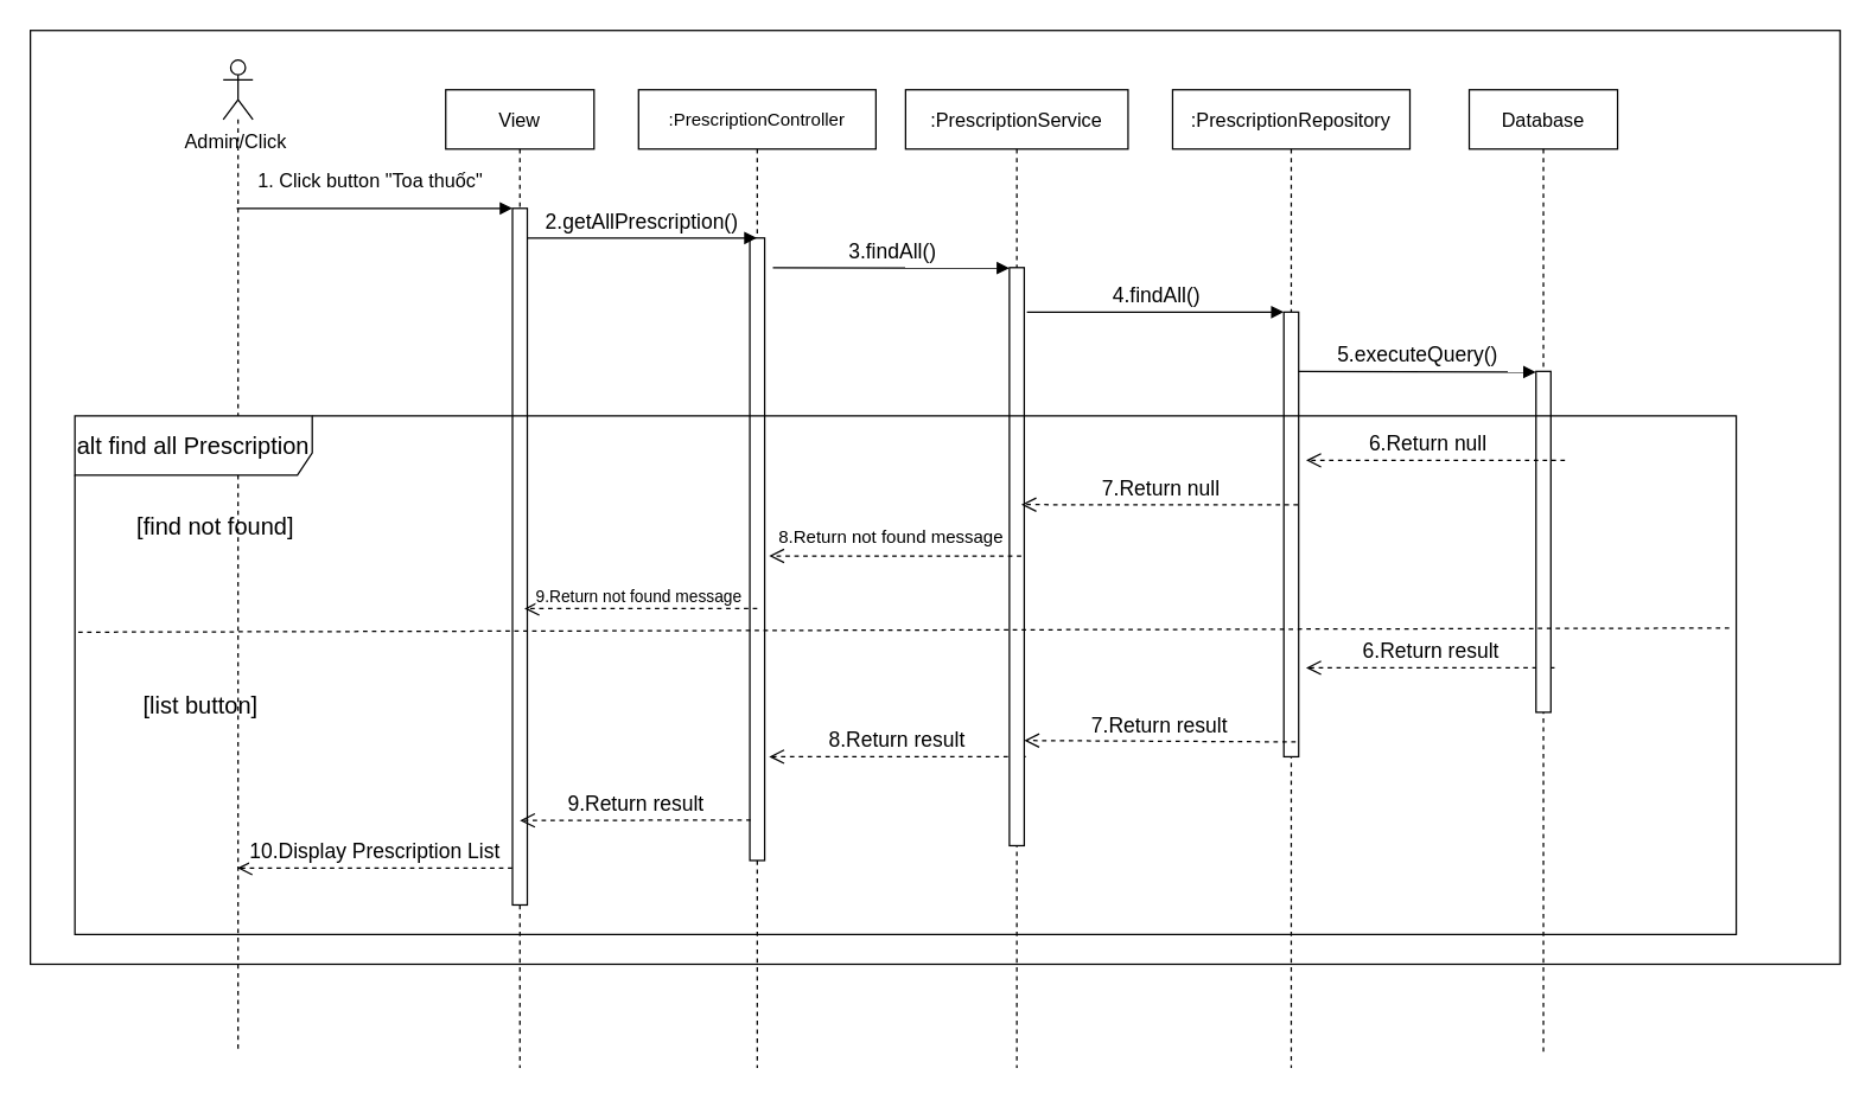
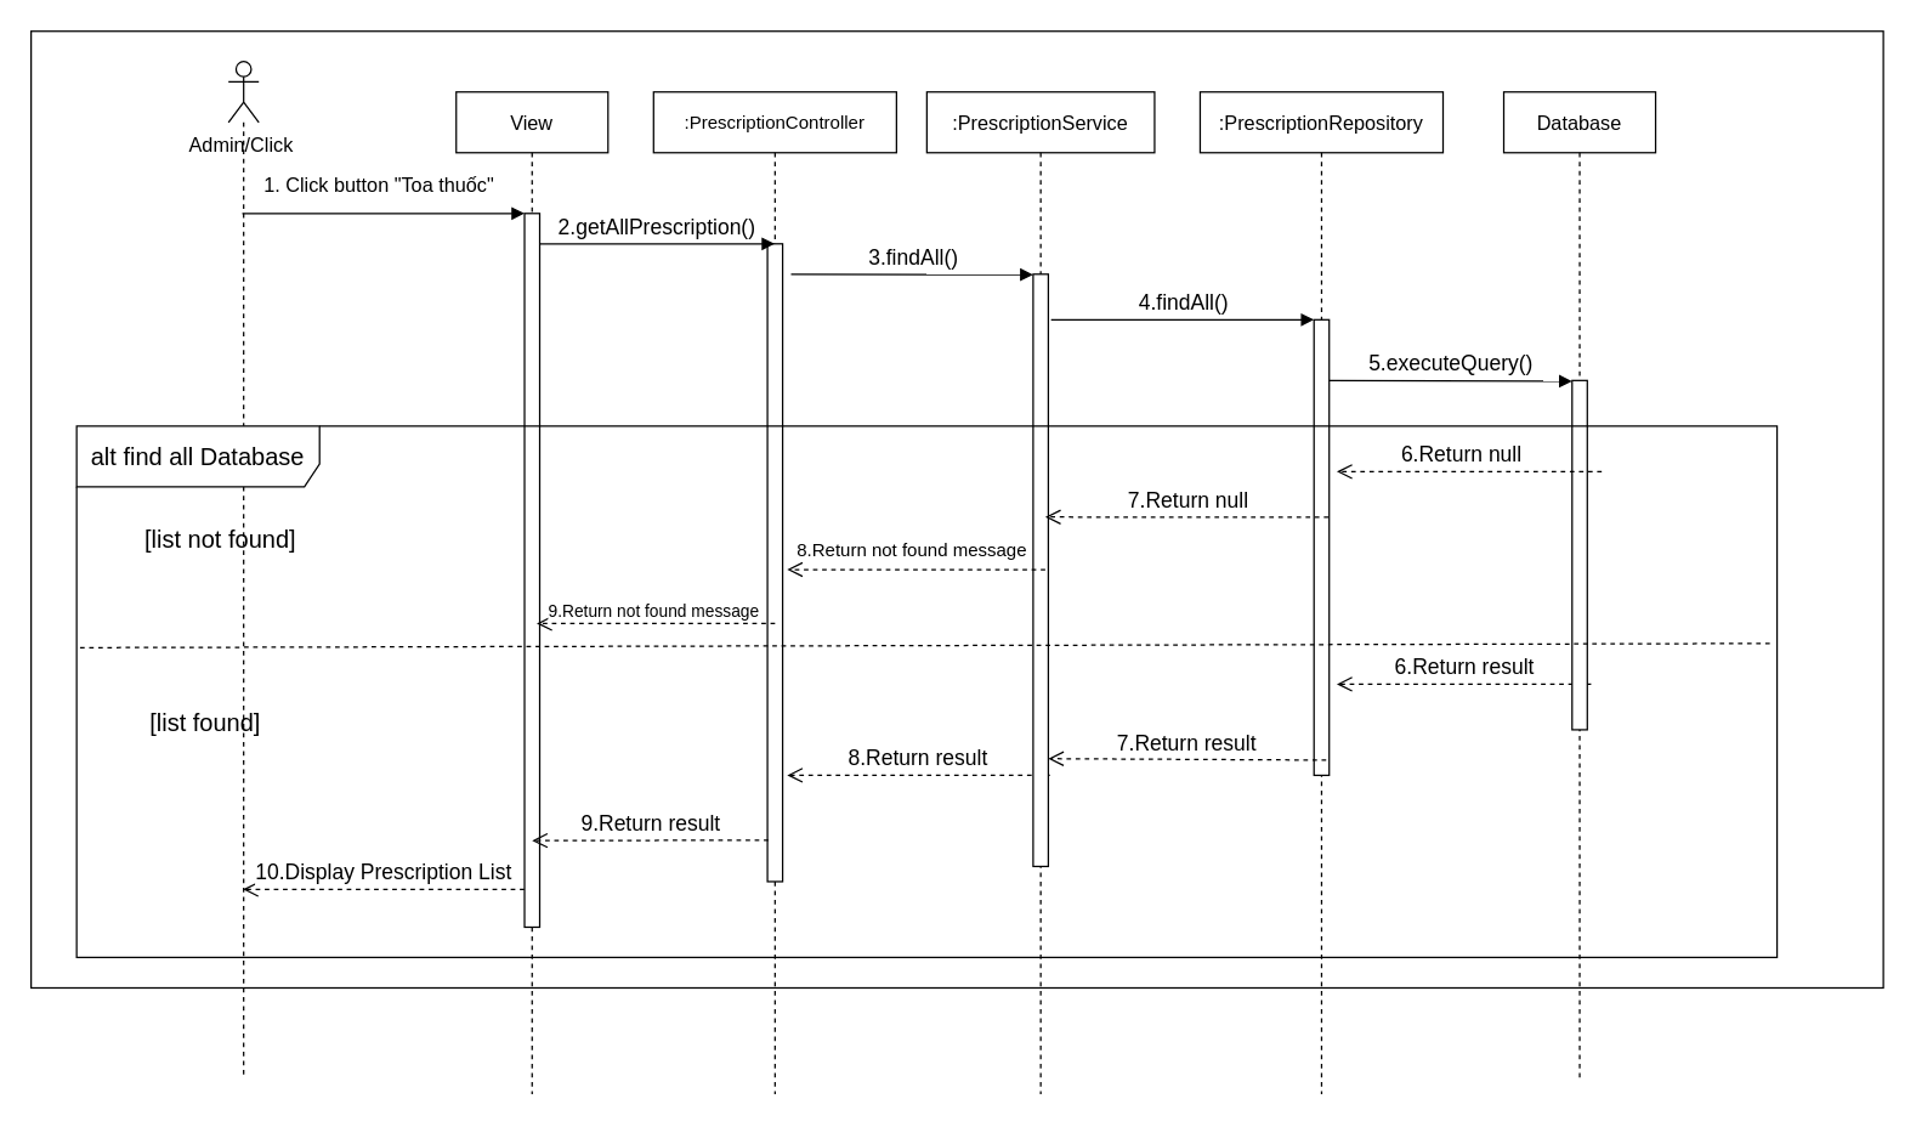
- <mxCell id="24" value="alt find all Prescription" style="shape=umlFrame;whiteSpace=wrap;html=1;pointerEvents=0;fontSize=16;width=160;height=40;" parent="1" vertex="1"><mxGeometry x="50" y="280" width="1120" height="350" as="geometry" /></mxCell>
+ <mxCell id="24" value="alt find all Database" style="shape=umlFrame;whiteSpace=wrap;html=1;pointerEvents=0;fontSize=16;width=160;height=40;" parent="1" vertex="1"><mxGeometry x="50" y="280" width="1120" height="350" as="geometry" /></mxCell>
- <mxCell id="27" value="[find not found]" style="text;html=1;strokeColor=none;fillColor=none;align=center;verticalAlign=middle;whiteSpace=wrap;rounded=0;fontSize=16;" parent="1" vertex="1"><mxGeometry x="70" y="340" width="150" height="30" as="geometry" /></mxCell>
+ <mxCell id="27" value="[list not found]" style="text;html=1;strokeColor=none;fillColor=none;align=center;verticalAlign=middle;whiteSpace=wrap;rounded=0;fontSize=16;" parent="1" vertex="1"><mxGeometry x="70" y="340" width="150" height="30" as="geometry" /></mxCell>
- <mxCell id="28" value="[list button]" style="text;html=1;strokeColor=none;fillColor=none;align=center;verticalAlign=middle;whiteSpace=wrap;rounded=0;fontSize=16;" parent="1" vertex="1"><mxGeometry x="60" y="460" width="150" height="30" as="geometry" /></mxCell>
+ <mxCell id="28" value="[list found]" style="text;html=1;strokeColor=none;fillColor=none;align=center;verticalAlign=middle;whiteSpace=wrap;rounded=0;fontSize=16;" parent="1" vertex="1"><mxGeometry x="60" y="460" width="150" height="30" as="geometry" /></mxCell>
